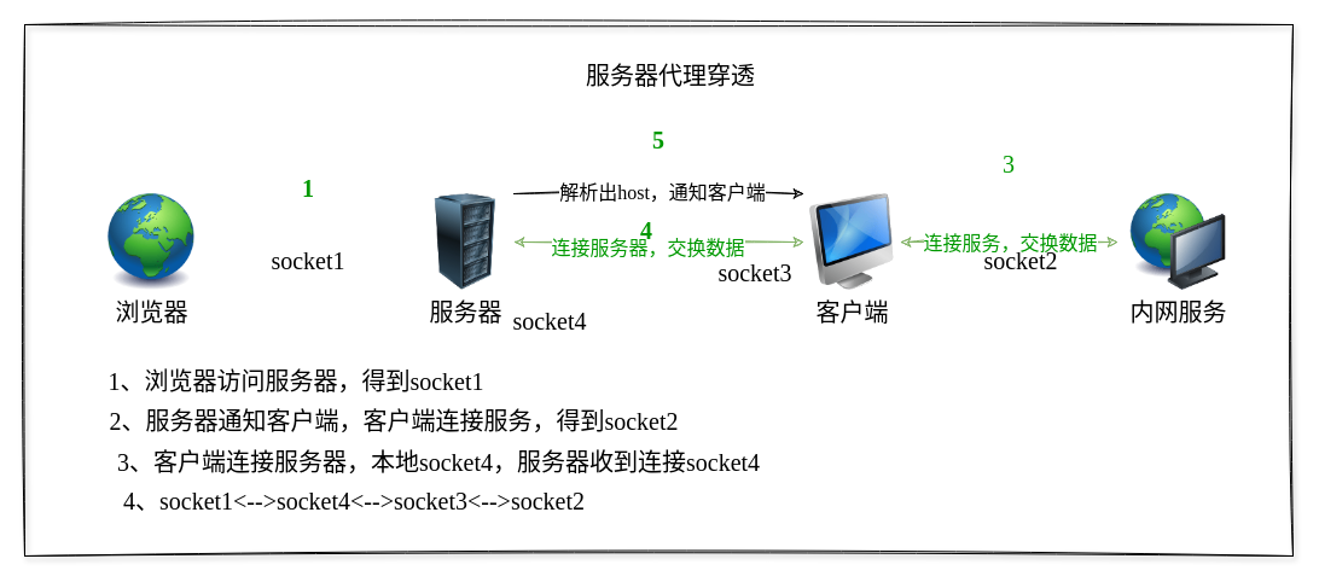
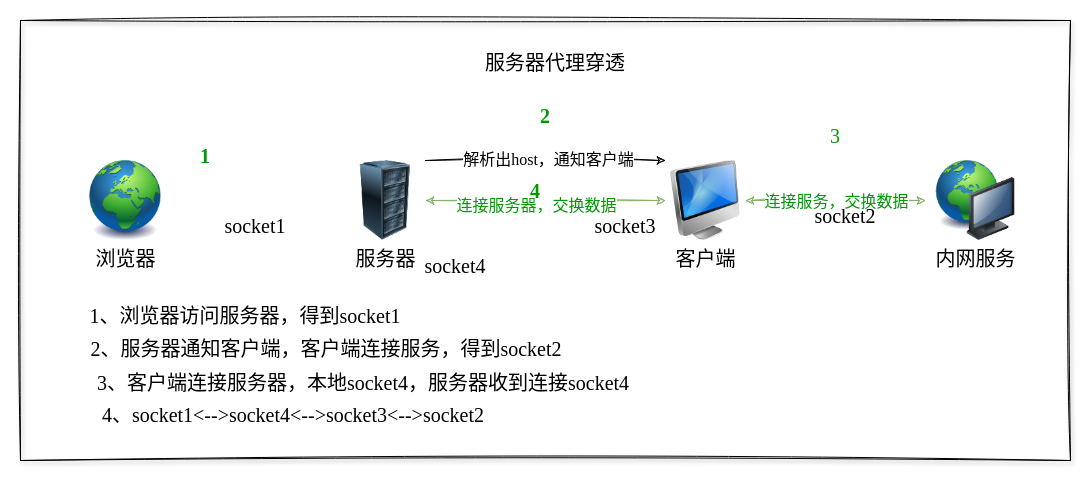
- <mxCell id="14" value="5" style="text;html=1;strokeColor=none;fillColor=none;align=center;verticalAlign=middle;whiteSpace=wrap;rounded=0;fontSize=20;fontFamily=Comic Sans MS;fontStyle=1;fontColor=#009900;" vertex="1" parent="1"><mxGeometry x="515" y="100" width="60" height="30" as="geometry" /></mxCell>
+ <mxCell id="14" value="2" style="text;html=1;strokeColor=none;fillColor=none;align=center;verticalAlign=middle;whiteSpace=wrap;rounded=0;fontSize=20;fontFamily=Comic Sans MS;fontStyle=1;fontColor=#009900;" vertex="1" parent="1"><mxGeometry x="515" y="100" width="60" height="30" as="geometry" /></mxCell>
- <mxCell id="13" value="1" style="text;html=1;strokeColor=none;fillColor=none;align=center;verticalAlign=middle;whiteSpace=wrap;rounded=0;fontSize=20;fontFamily=Comic Sans MS;fontColor=#009900;fontStyle=1" vertex="1" parent="1"><mxGeometry x="225" y="140" width="60" height="30" as="geometry" /></mxCell>
+ <mxCell id="13" value="1" style="text;html=1;strokeColor=none;fillColor=none;align=center;verticalAlign=middle;whiteSpace=wrap;rounded=0;fontSize=20;fontFamily=Comic Sans MS;fontColor=#009900;fontStyle=1" vertex="1" parent="1"><mxGeometry x="175" y="140" width="60" height="30" as="geometry" /></mxCell>
- <mxCell id="17" value="socket1" style="text;html=1;strokeColor=none;fillColor=none;align=center;verticalAlign=middle;whiteSpace=wrap;rounded=0;fontSize=20;fontFamily=Comic Sans MS;" vertex="1" parent="1"><mxGeometry x="225" y="200" width="60" height="30" as="geometry" /></mxCell>
+ <mxCell id="17" value="socket1" style="text;html=1;strokeColor=none;fillColor=none;align=center;verticalAlign=middle;whiteSpace=wrap;rounded=0;fontSize=20;fontFamily=Comic Sans MS;" vertex="1" parent="1"><mxGeometry x="225" y="210" width="60" height="30" as="geometry" /></mxCell>
